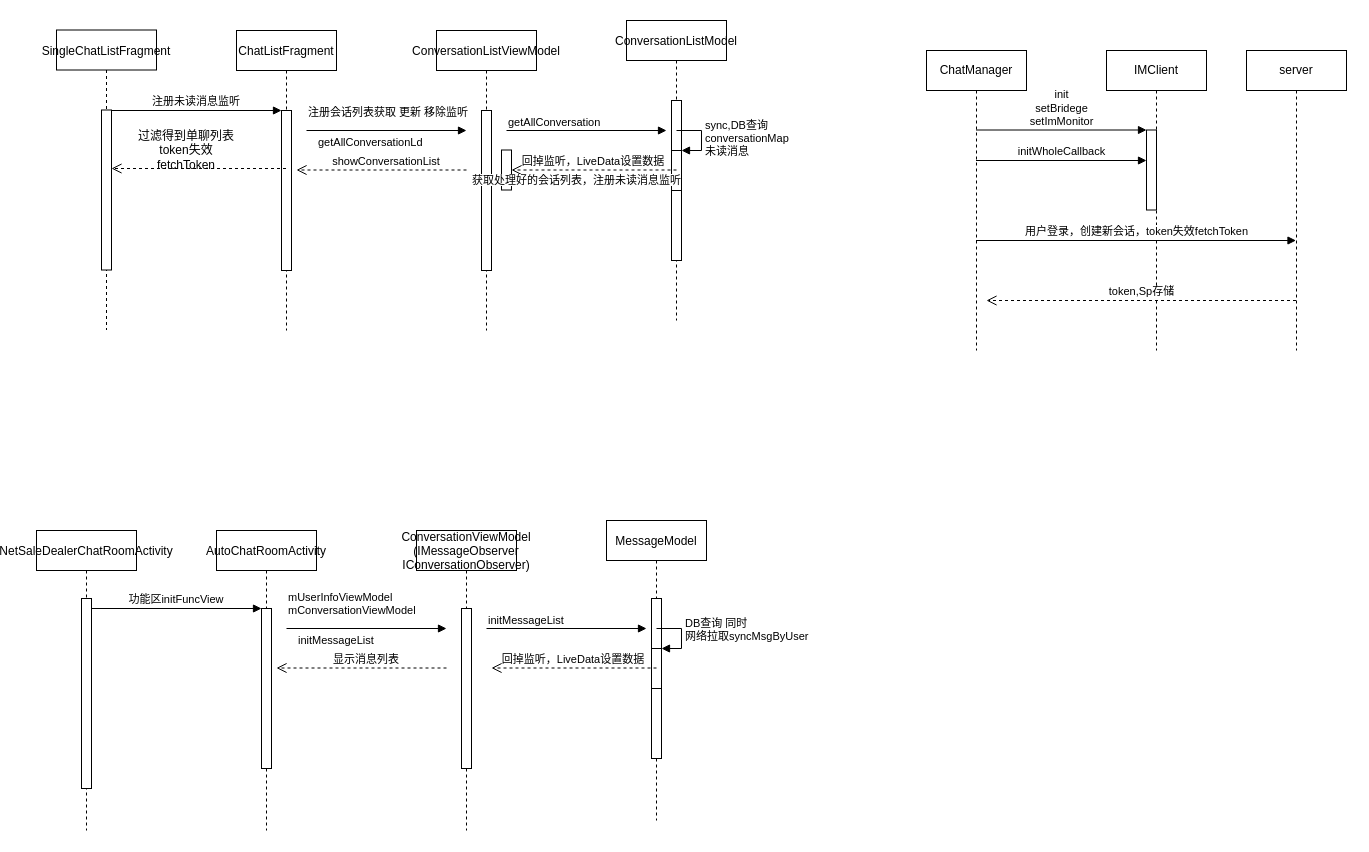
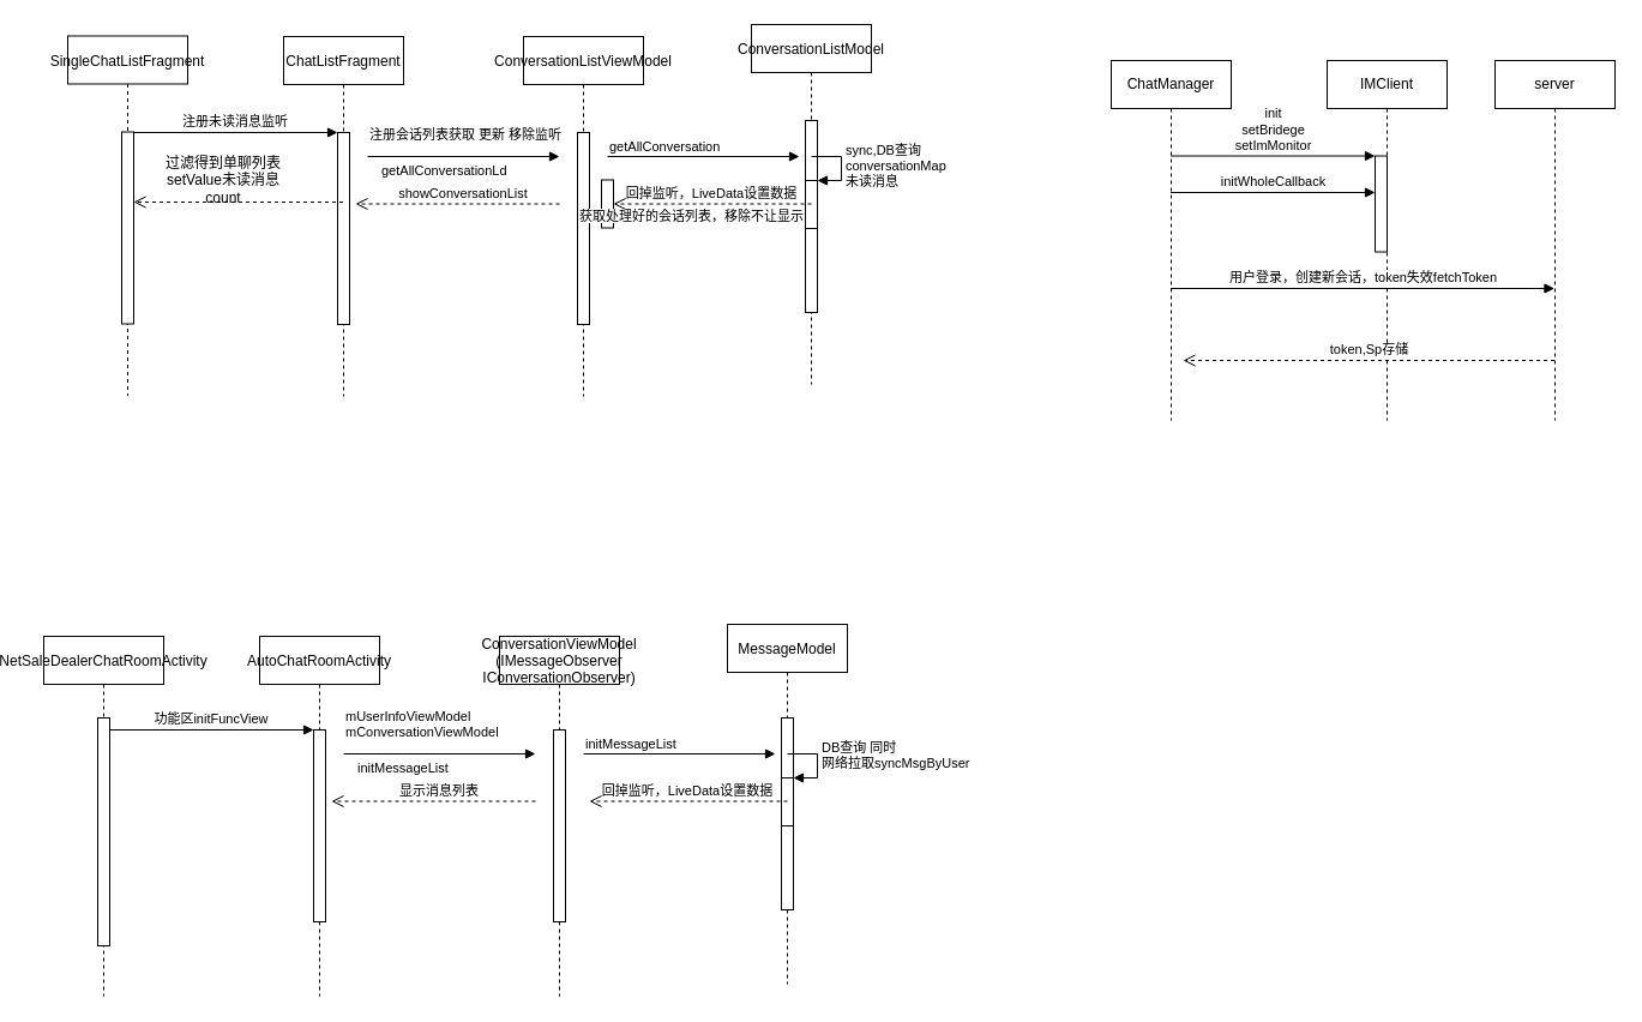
- <mxCell id="41" value="过滤得到单聊列表&lt;br&gt;token失效fetchToken" style="text;html=1;strokeColor=none;fillColor=none;align=center;verticalAlign=middle;whiteSpace=wrap;rounded=0;" vertex="1" parent="1"><mxGeometry x="120" y="140" width="100" height="20" as="geometry" /></mxCell>
+ <mxCell id="41" value="过滤得到单聊列表&lt;br&gt;setValue未读消息count" style="text;html=1;strokeColor=none;fillColor=none;align=center;verticalAlign=middle;whiteSpace=wrap;rounded=0;" vertex="1" parent="1"><mxGeometry x="120" y="140" width="100" height="20" as="geometry" /></mxCell>
- <mxCell id="20" value="&lt;span style=&quot;font-size: 11px ; background-color: rgb(255 , 255 , 255)&quot;&gt;获取处理好的会话列表，注册未读消息监听&lt;/span&gt;" style="text;html=1;align=center;verticalAlign=middle;resizable=0;points=[];autosize=1;" vertex="1" parent="1"><mxGeometry x="450" y="169.5" width="220" height="20" as="geometry" /></mxCell>
+ <mxCell id="20" value="&lt;span style=&quot;font-size: 11px ; background-color: rgb(255 , 255 , 255)&quot;&gt;获取处理好的会话列表，移除不让显示&lt;/span&gt;" style="text;html=1;align=center;verticalAlign=middle;resizable=0;points=[];autosize=1;" vertex="1" parent="1"><mxGeometry x="450" y="169.5" width="220" height="20" as="geometry" /></mxCell>
